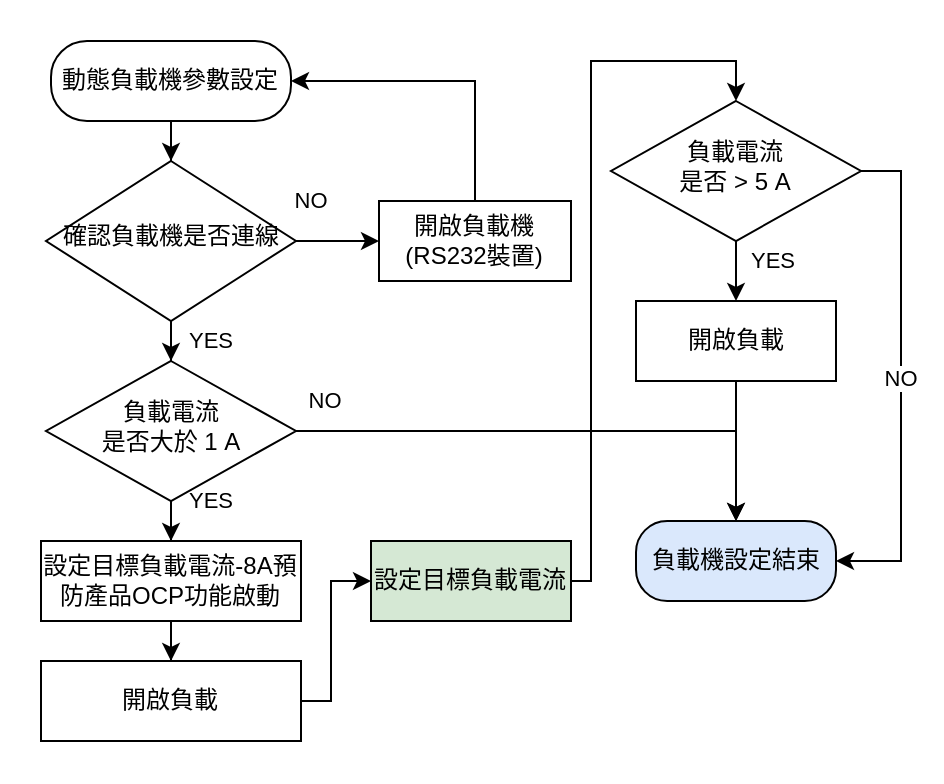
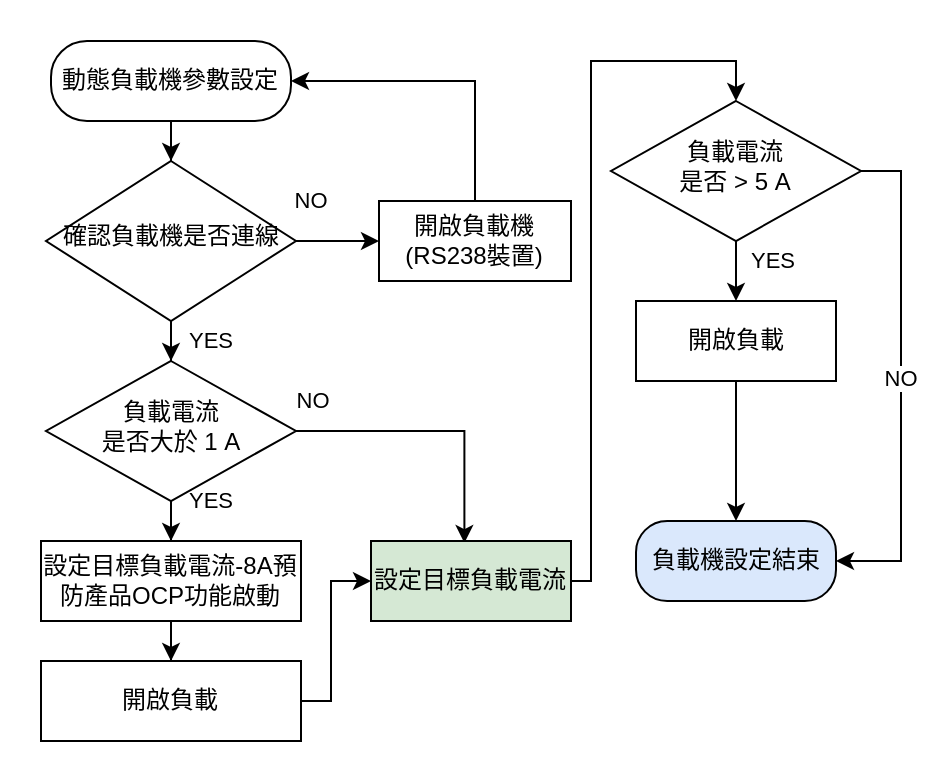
- <mxCell id="8" value="開啟負載機&lt;br&gt;(RS232裝置)" style="rounded=1;whiteSpace=wrap;html=1;fontSize=12;glass=0;strokeWidth=1;shadow=0;arcSize=0;" parent="1" vertex="1"><mxGeometry x="189" y="100" width="96" height="40" as="geometry" /></mxCell>
+ <mxCell id="8" value="開啟負載機&lt;br&gt;(RS238裝置)" style="rounded=1;whiteSpace=wrap;html=1;fontSize=12;glass=0;strokeWidth=1;shadow=0;arcSize=0;" parent="1" vertex="1"><mxGeometry x="189" y="100" width="96" height="40" as="geometry" /></mxCell>
- <mxCell id="10" value="NO" style="edgeStyle=orthogonalEdgeStyle;rounded=0;orthogonalLoop=1;jettySize=auto;html=1;" edge="1" parent="1" source="11" target="23"><mxGeometry x="-0.892" y="15" relative="1" as="geometry"><mxPoint as="offset" /></mxGeometry></mxCell>
+ <mxCell id="10" value="NO" style="edgeStyle=orthogonalEdgeStyle;rounded=0;orthogonalLoop=1;jettySize=auto;html=1;entryX=0.467;entryY=0.026;entryDx=0;entryDy=0;entryPerimeter=0;" edge="1" parent="1" source="11" target="15"><mxGeometry x="-0.892" y="15" relative="1" as="geometry"><mxPoint as="offset" /></mxGeometry></mxCell>
